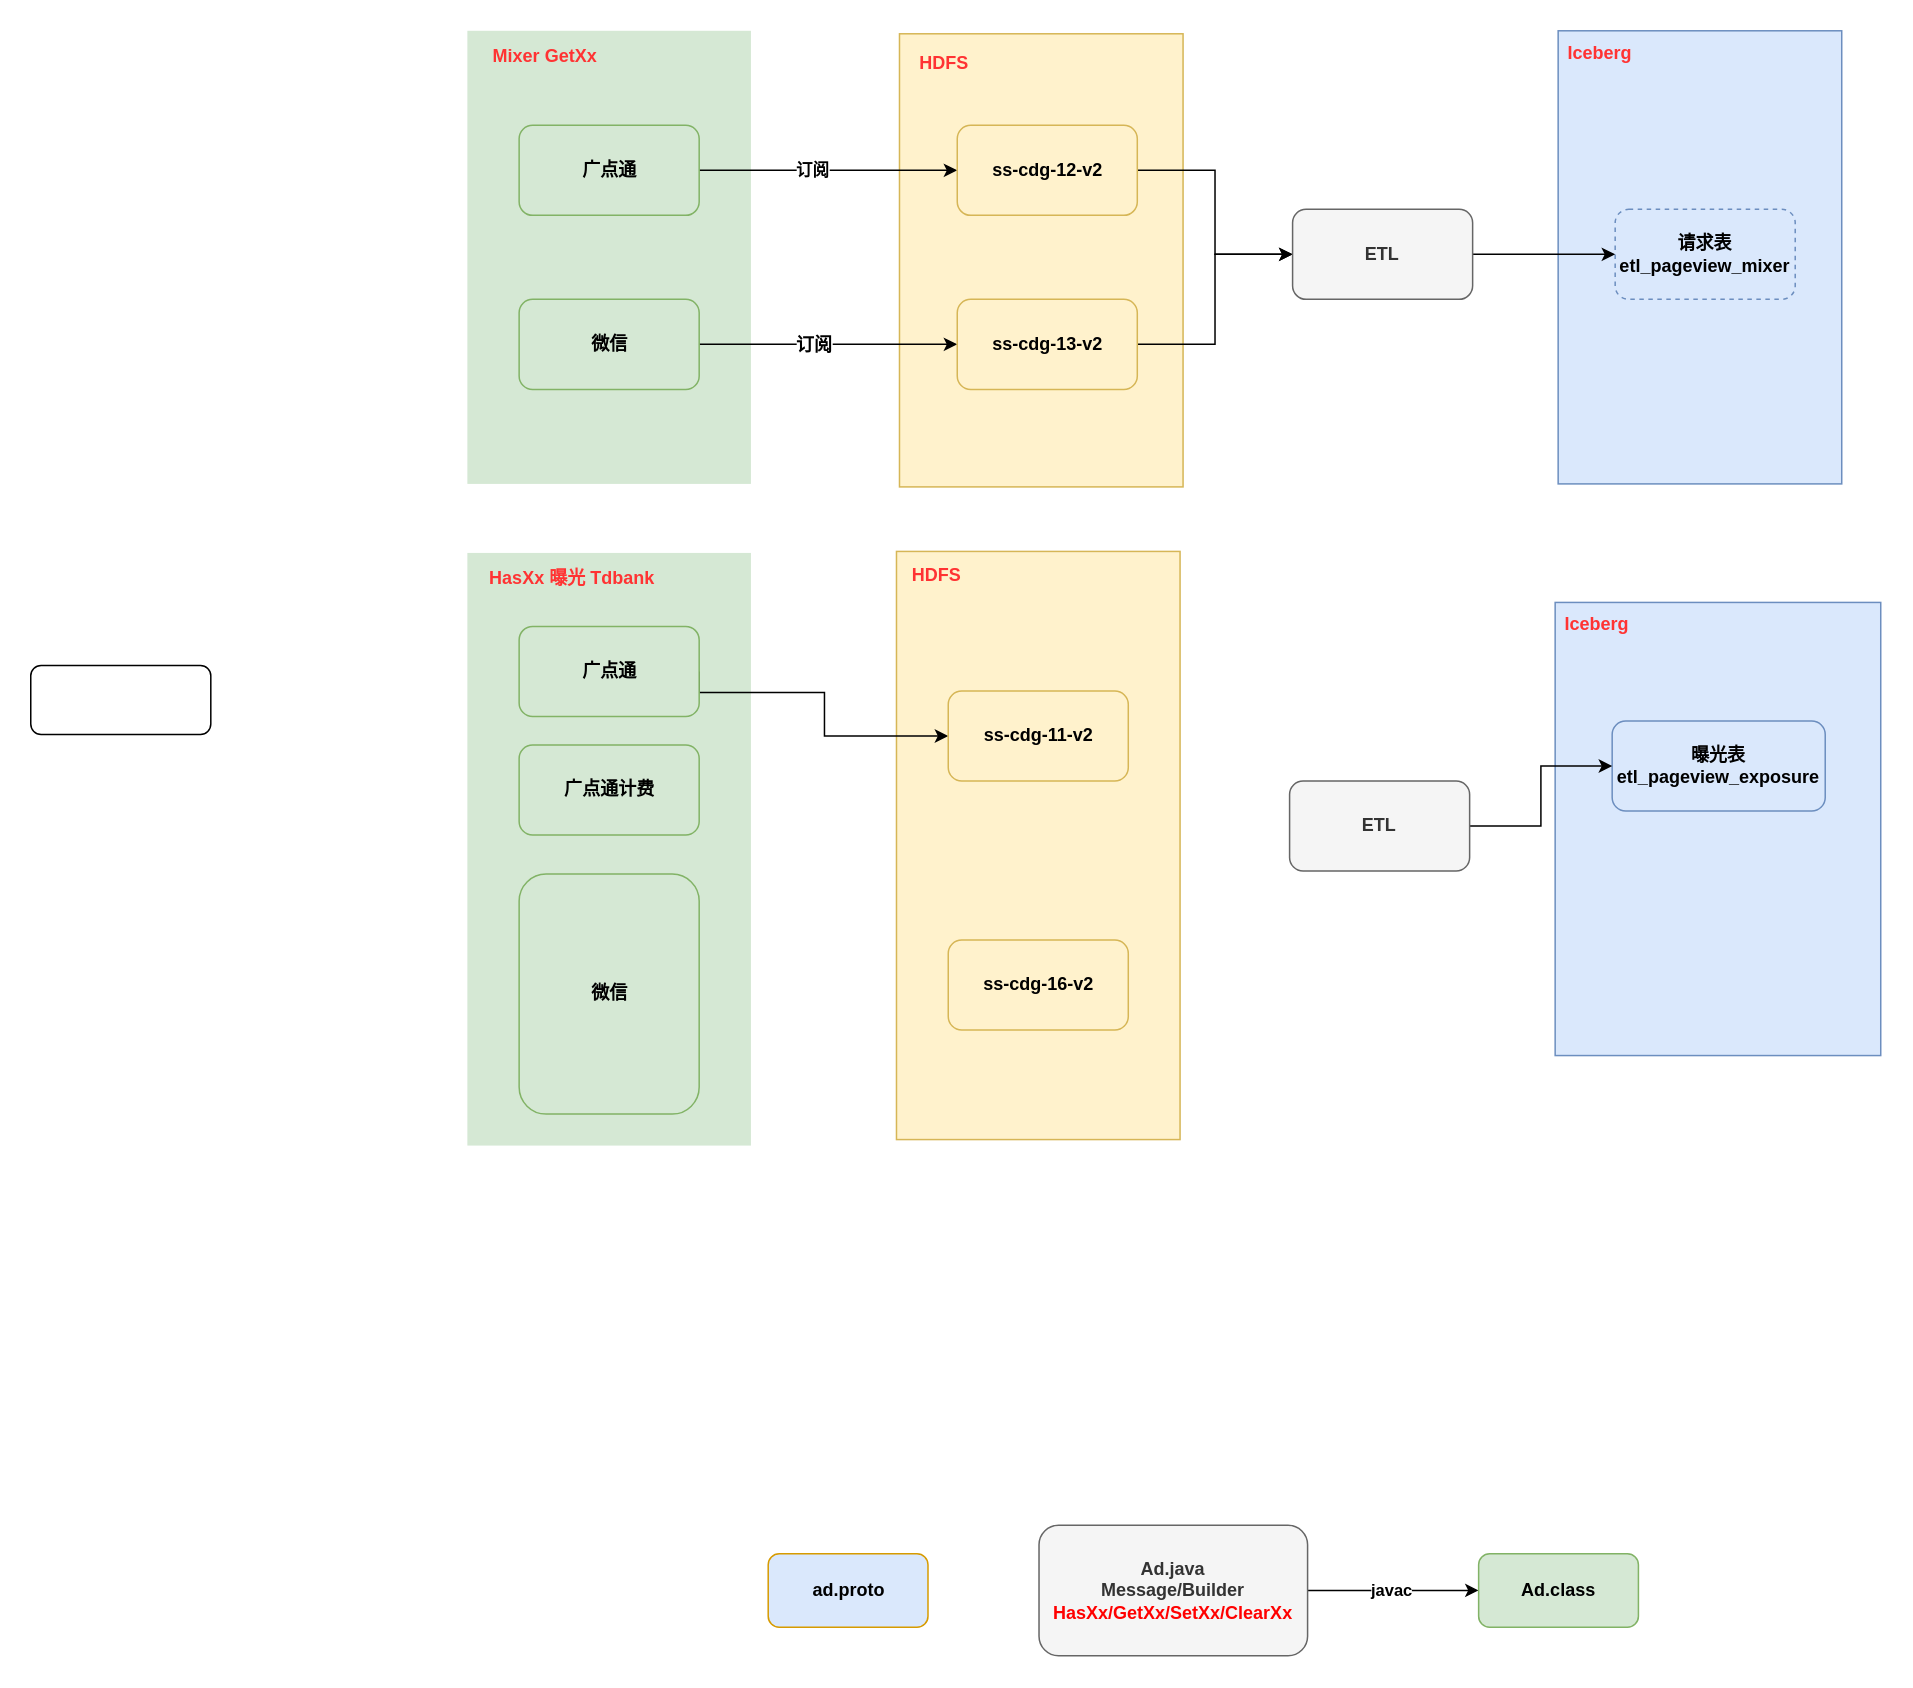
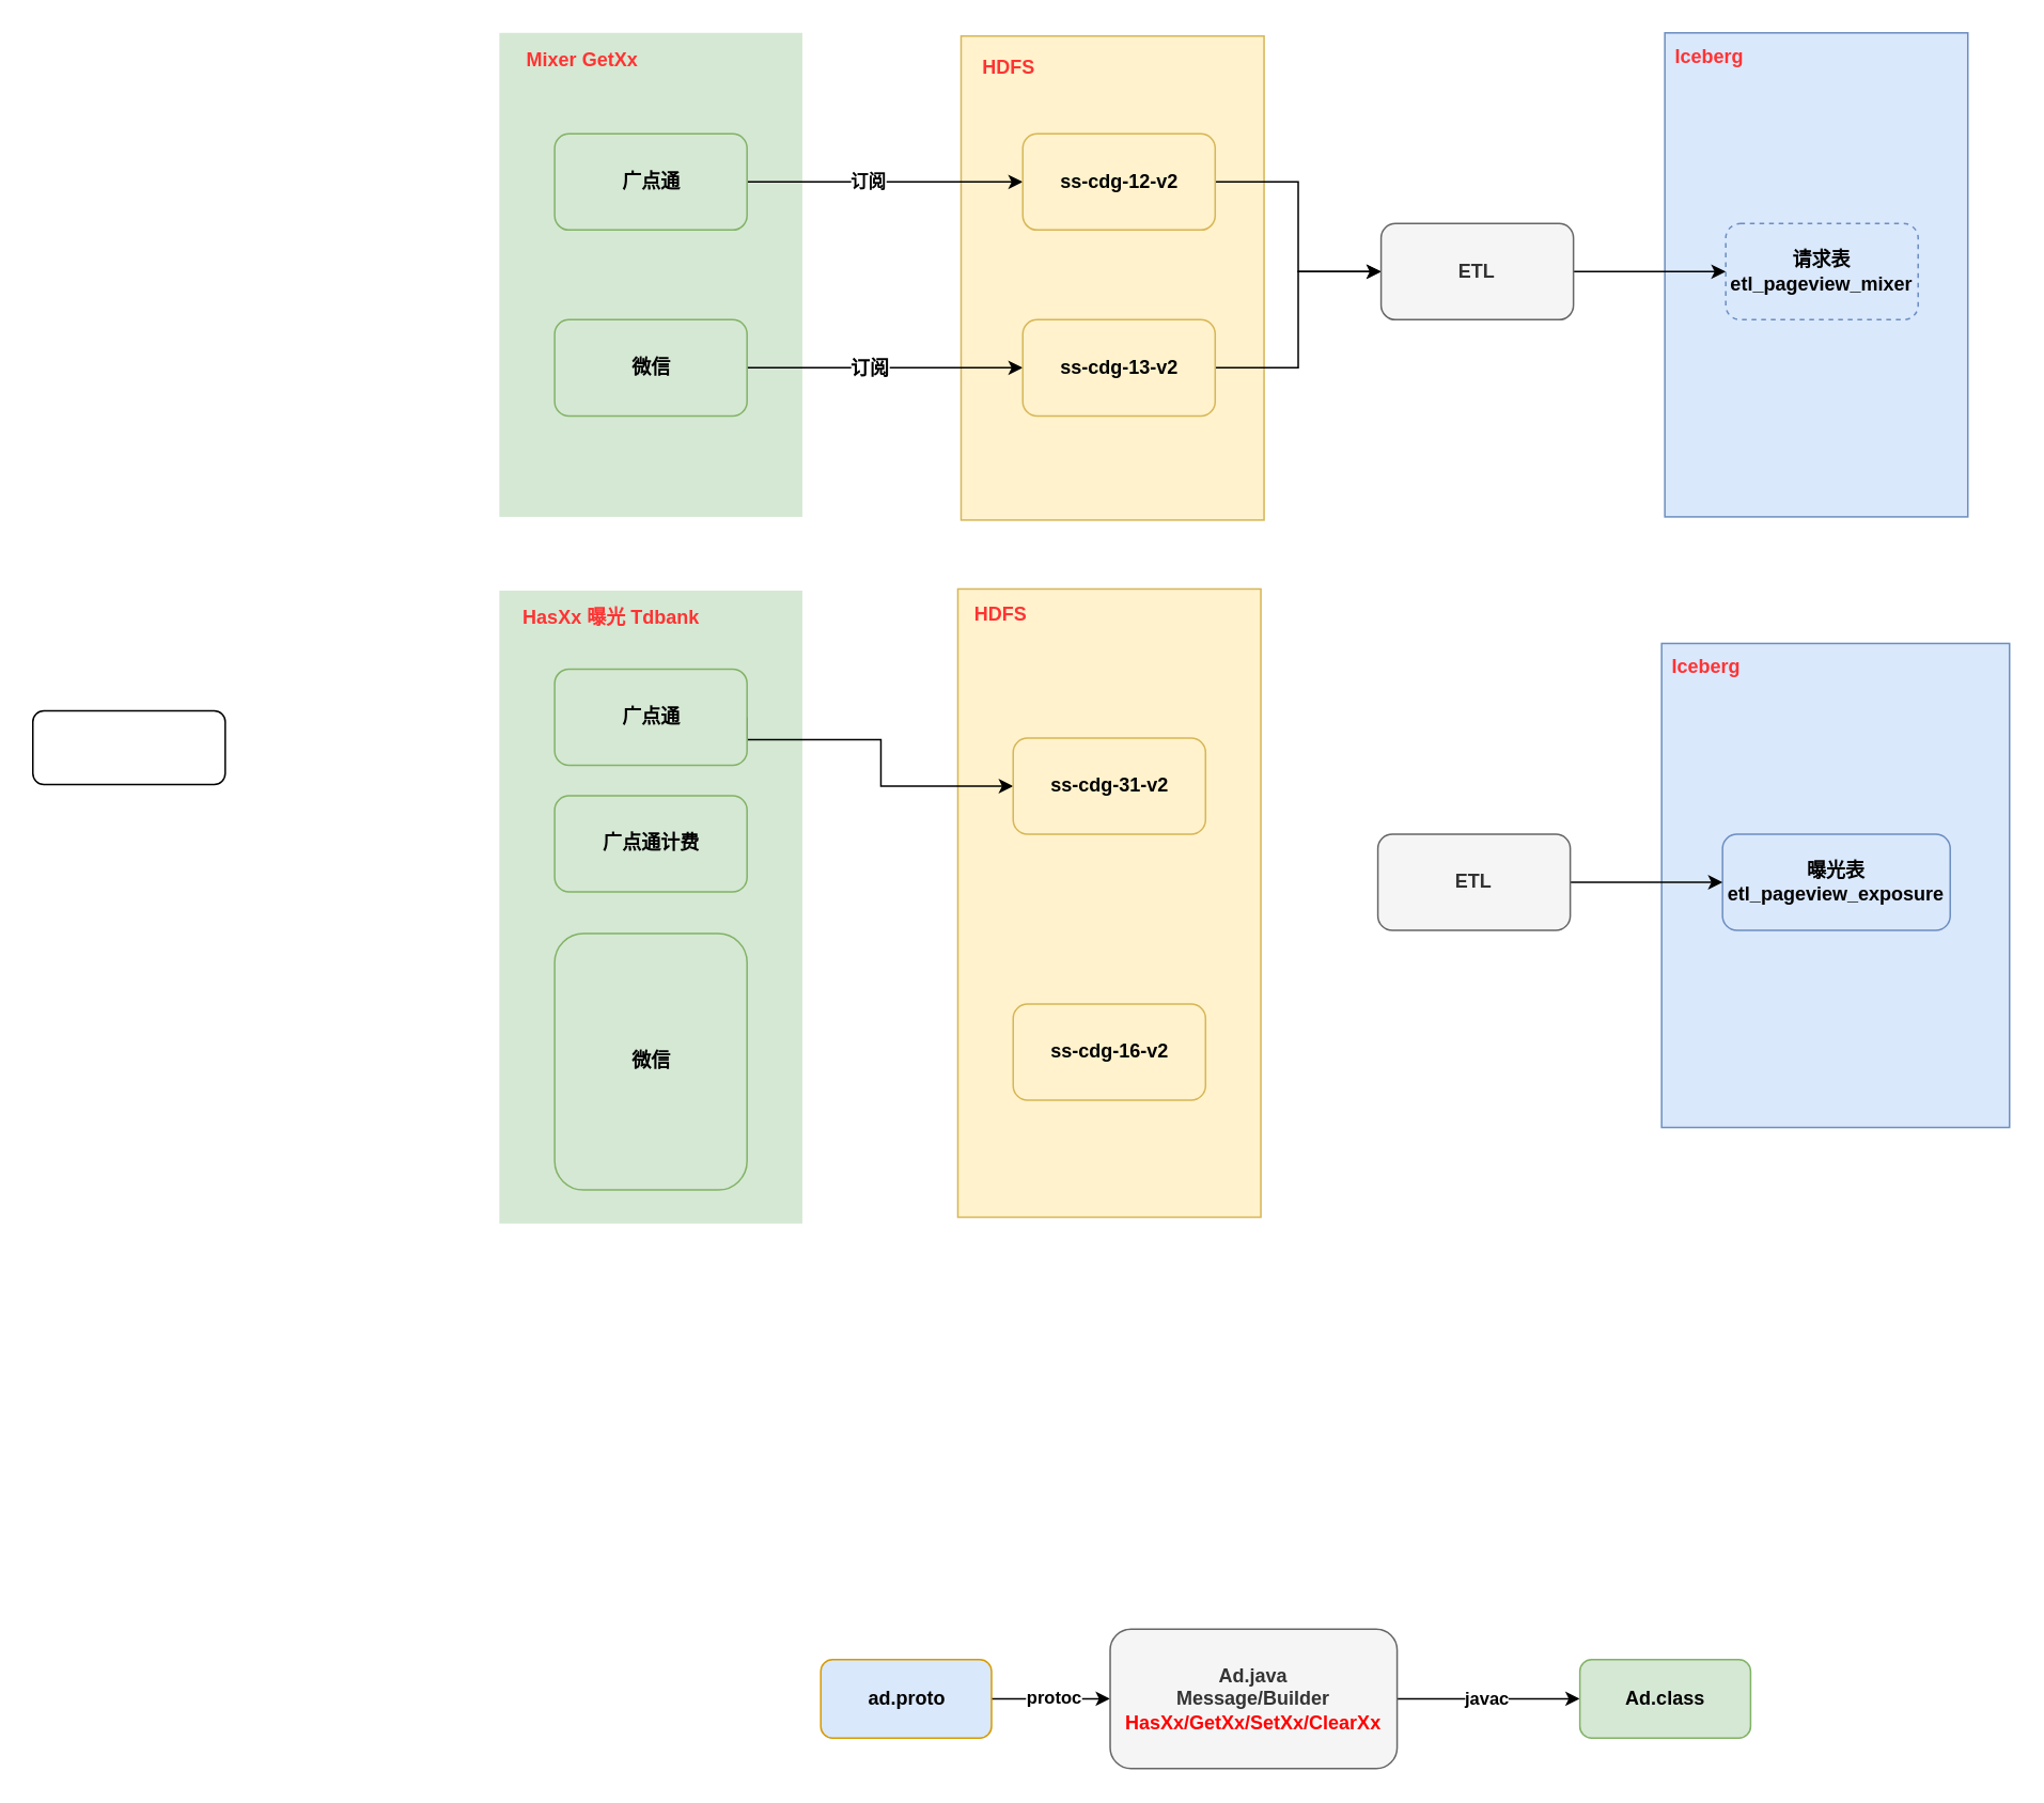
- <mxCell id="27" value="&lt;b&gt;ss-cdg-11-v2&lt;/b&gt;" style="rounded=1;whiteSpace=wrap;html=1;fillColor=#fff2cc;strokeColor=#d6b656;" parent="1" vertex="1"><mxGeometry x="631.5" y="460" width="120" height="60" as="geometry" /></mxCell>
+ <mxCell id="27" value="&lt;b&gt;ss-cdg-31-v2&lt;/b&gt;" style="rounded=1;whiteSpace=wrap;html=1;fillColor=#fff2cc;strokeColor=#d6b656;" parent="1" vertex="1"><mxGeometry x="631.5" y="460" width="120" height="60" as="geometry" /></mxCell>
- <mxCell id="32" value="&lt;b&gt;曝光表&lt;br&gt;etl_pageview_exposure&lt;br&gt;&lt;/b&gt;" style="rounded=1;whiteSpace=wrap;html=1;fillColor=#dae8fc;strokeColor=#6c8ebf;" parent="1" vertex="1"><mxGeometry x="1074" y="480" width="142" height="60" as="geometry" /></mxCell>
+ <mxCell id="32" value="&lt;b&gt;曝光表&lt;br&gt;etl_pageview_exposure&lt;br&gt;&lt;/b&gt;" style="rounded=1;whiteSpace=wrap;html=1;fillColor=#dae8fc;strokeColor=#6c8ebf;" parent="1" vertex="1"><mxGeometry x="1074" y="520" width="142" height="60" as="geometry" /></mxCell>
+ <mxCell id="35" style="edgeStyle=orthogonalEdgeStyle;rounded=0;orthogonalLoop=1;jettySize=auto;html=1;exitX=1;exitY=0.5;exitDx=0;exitDy=0;entryX=0;entryY=0.5;entryDx=0;entryDy=0;" edge="1" parent="1" source="37" target="42"><mxGeometry relative="1" as="geometry" /></mxCell>
+ <mxCell id="36" value="protoc" style="edgeLabel;html=1;align=center;verticalAlign=middle;resizable=0;points=[];fontStyle=1" vertex="1" connectable="0" parent="35"><mxGeometry x="0.021" y="1" relative="1" as="geometry"><mxPoint as="offset" /></mxGeometry></mxCell>
